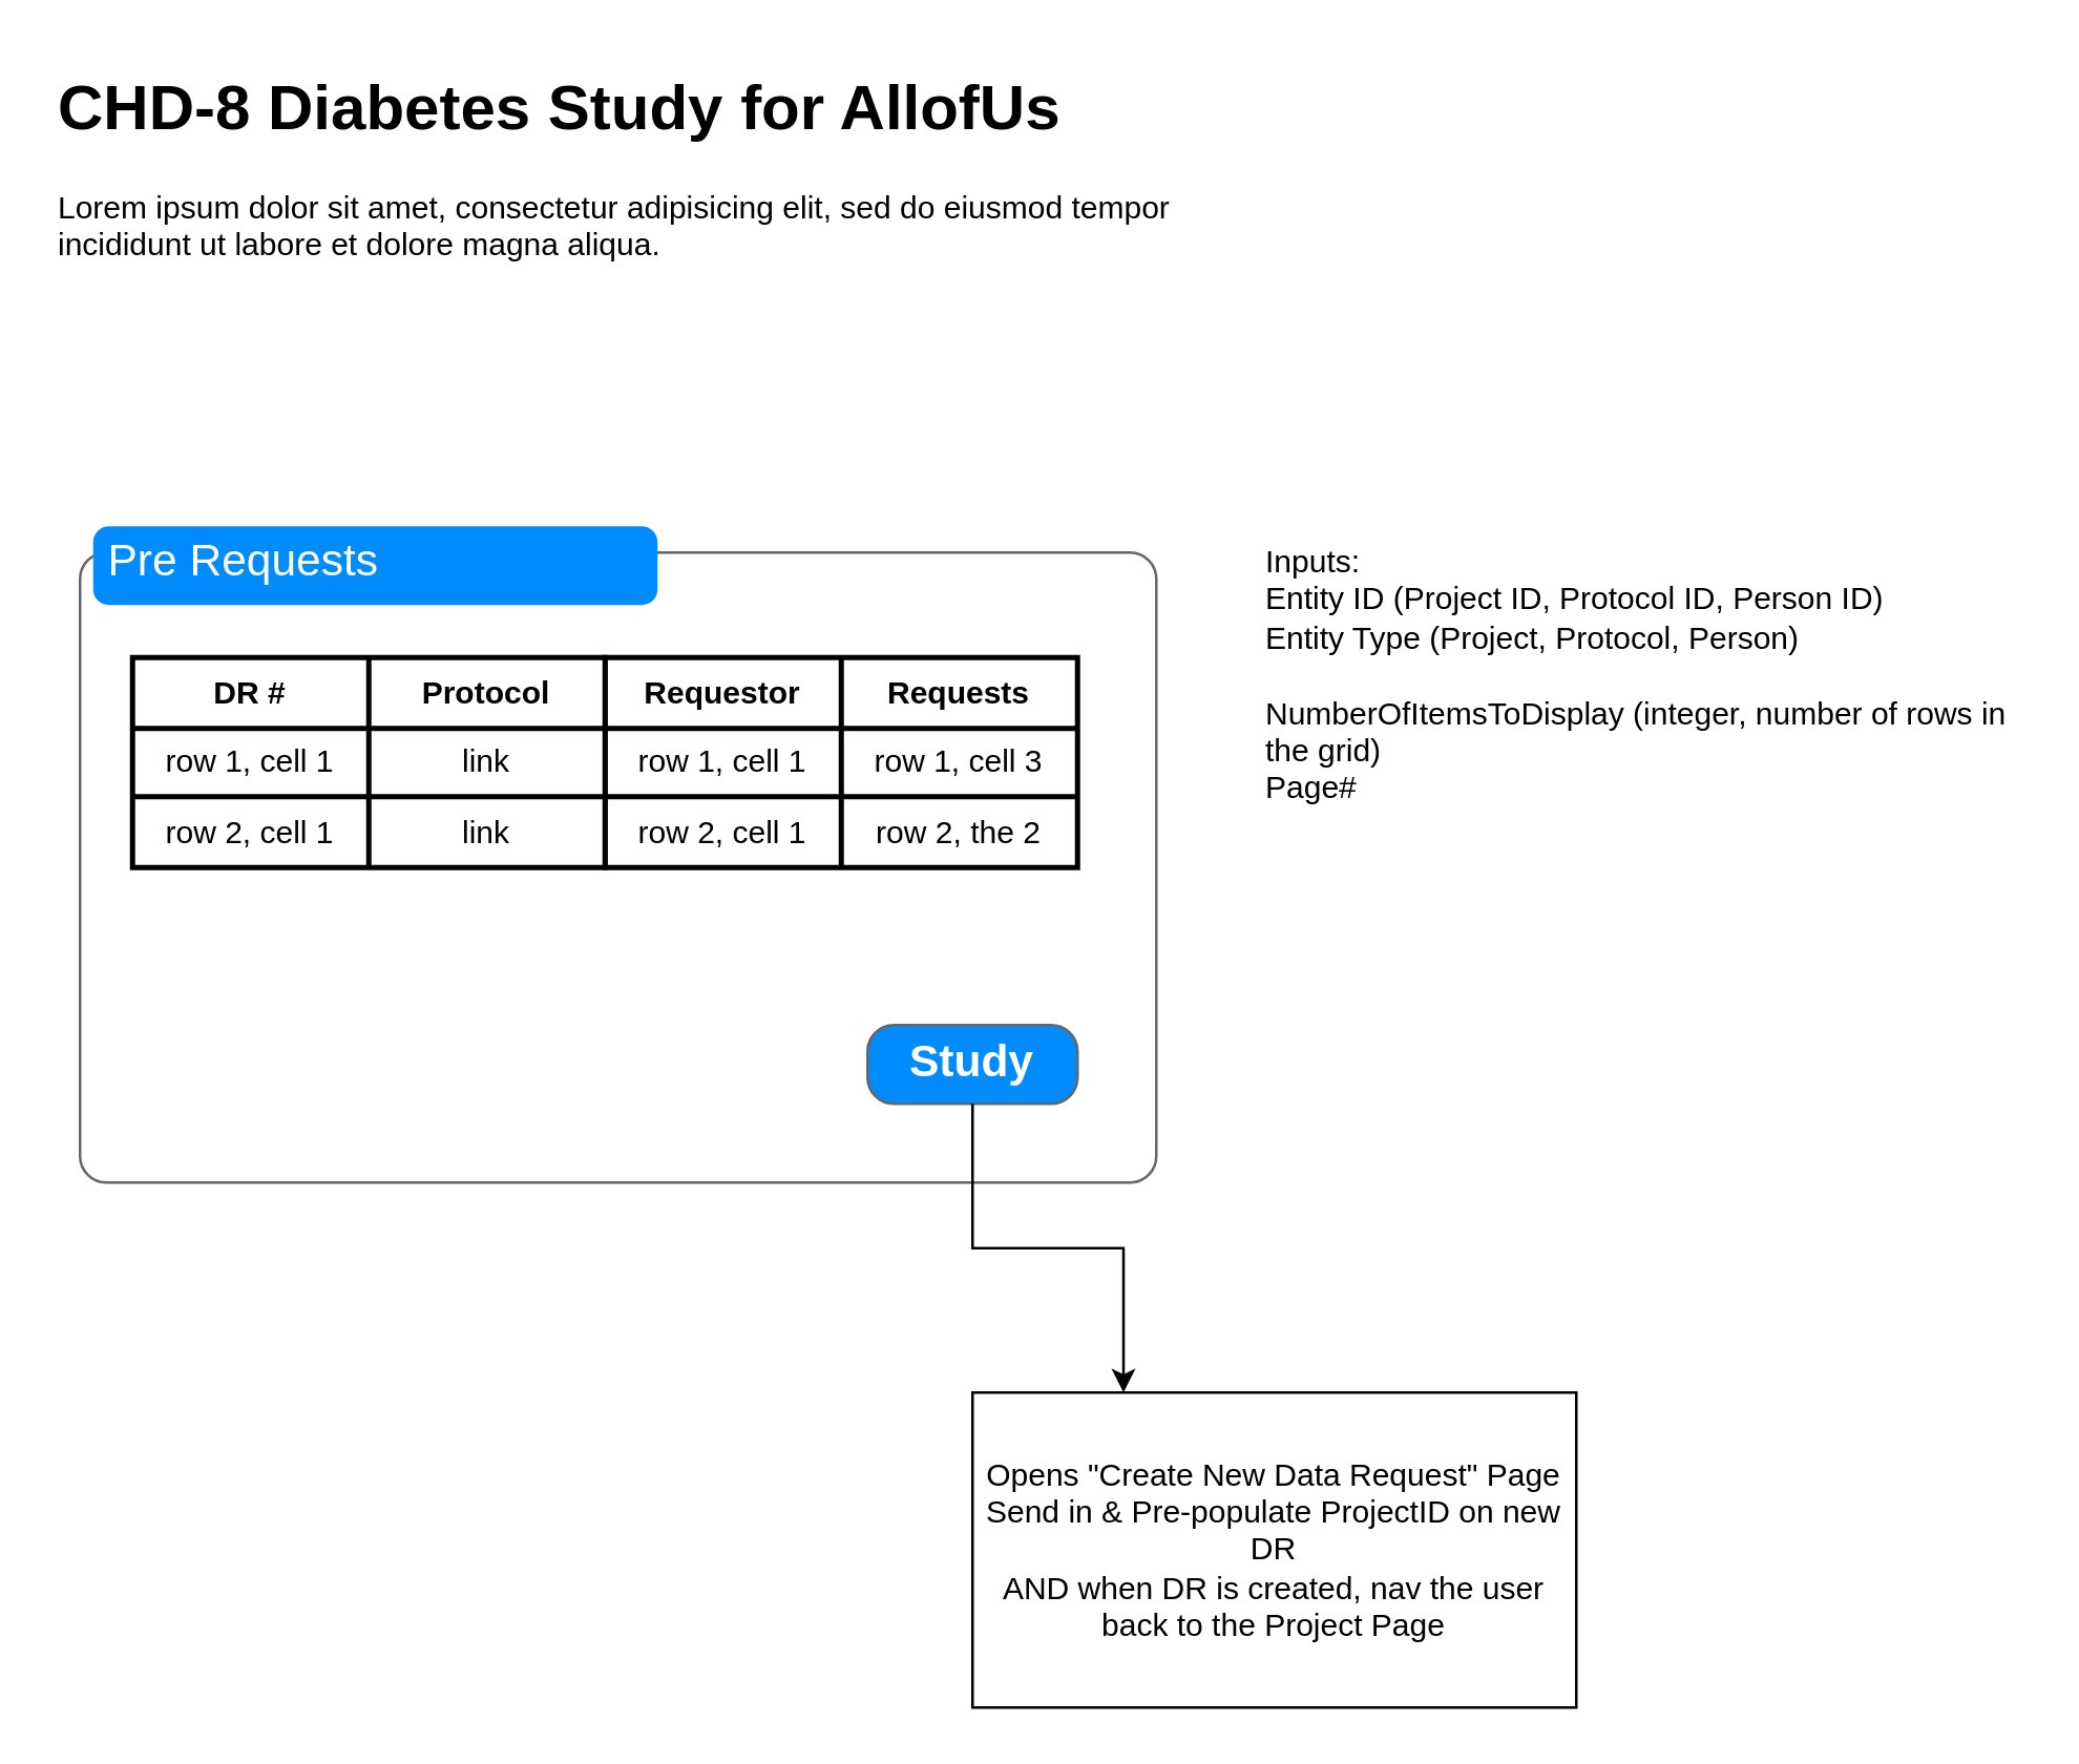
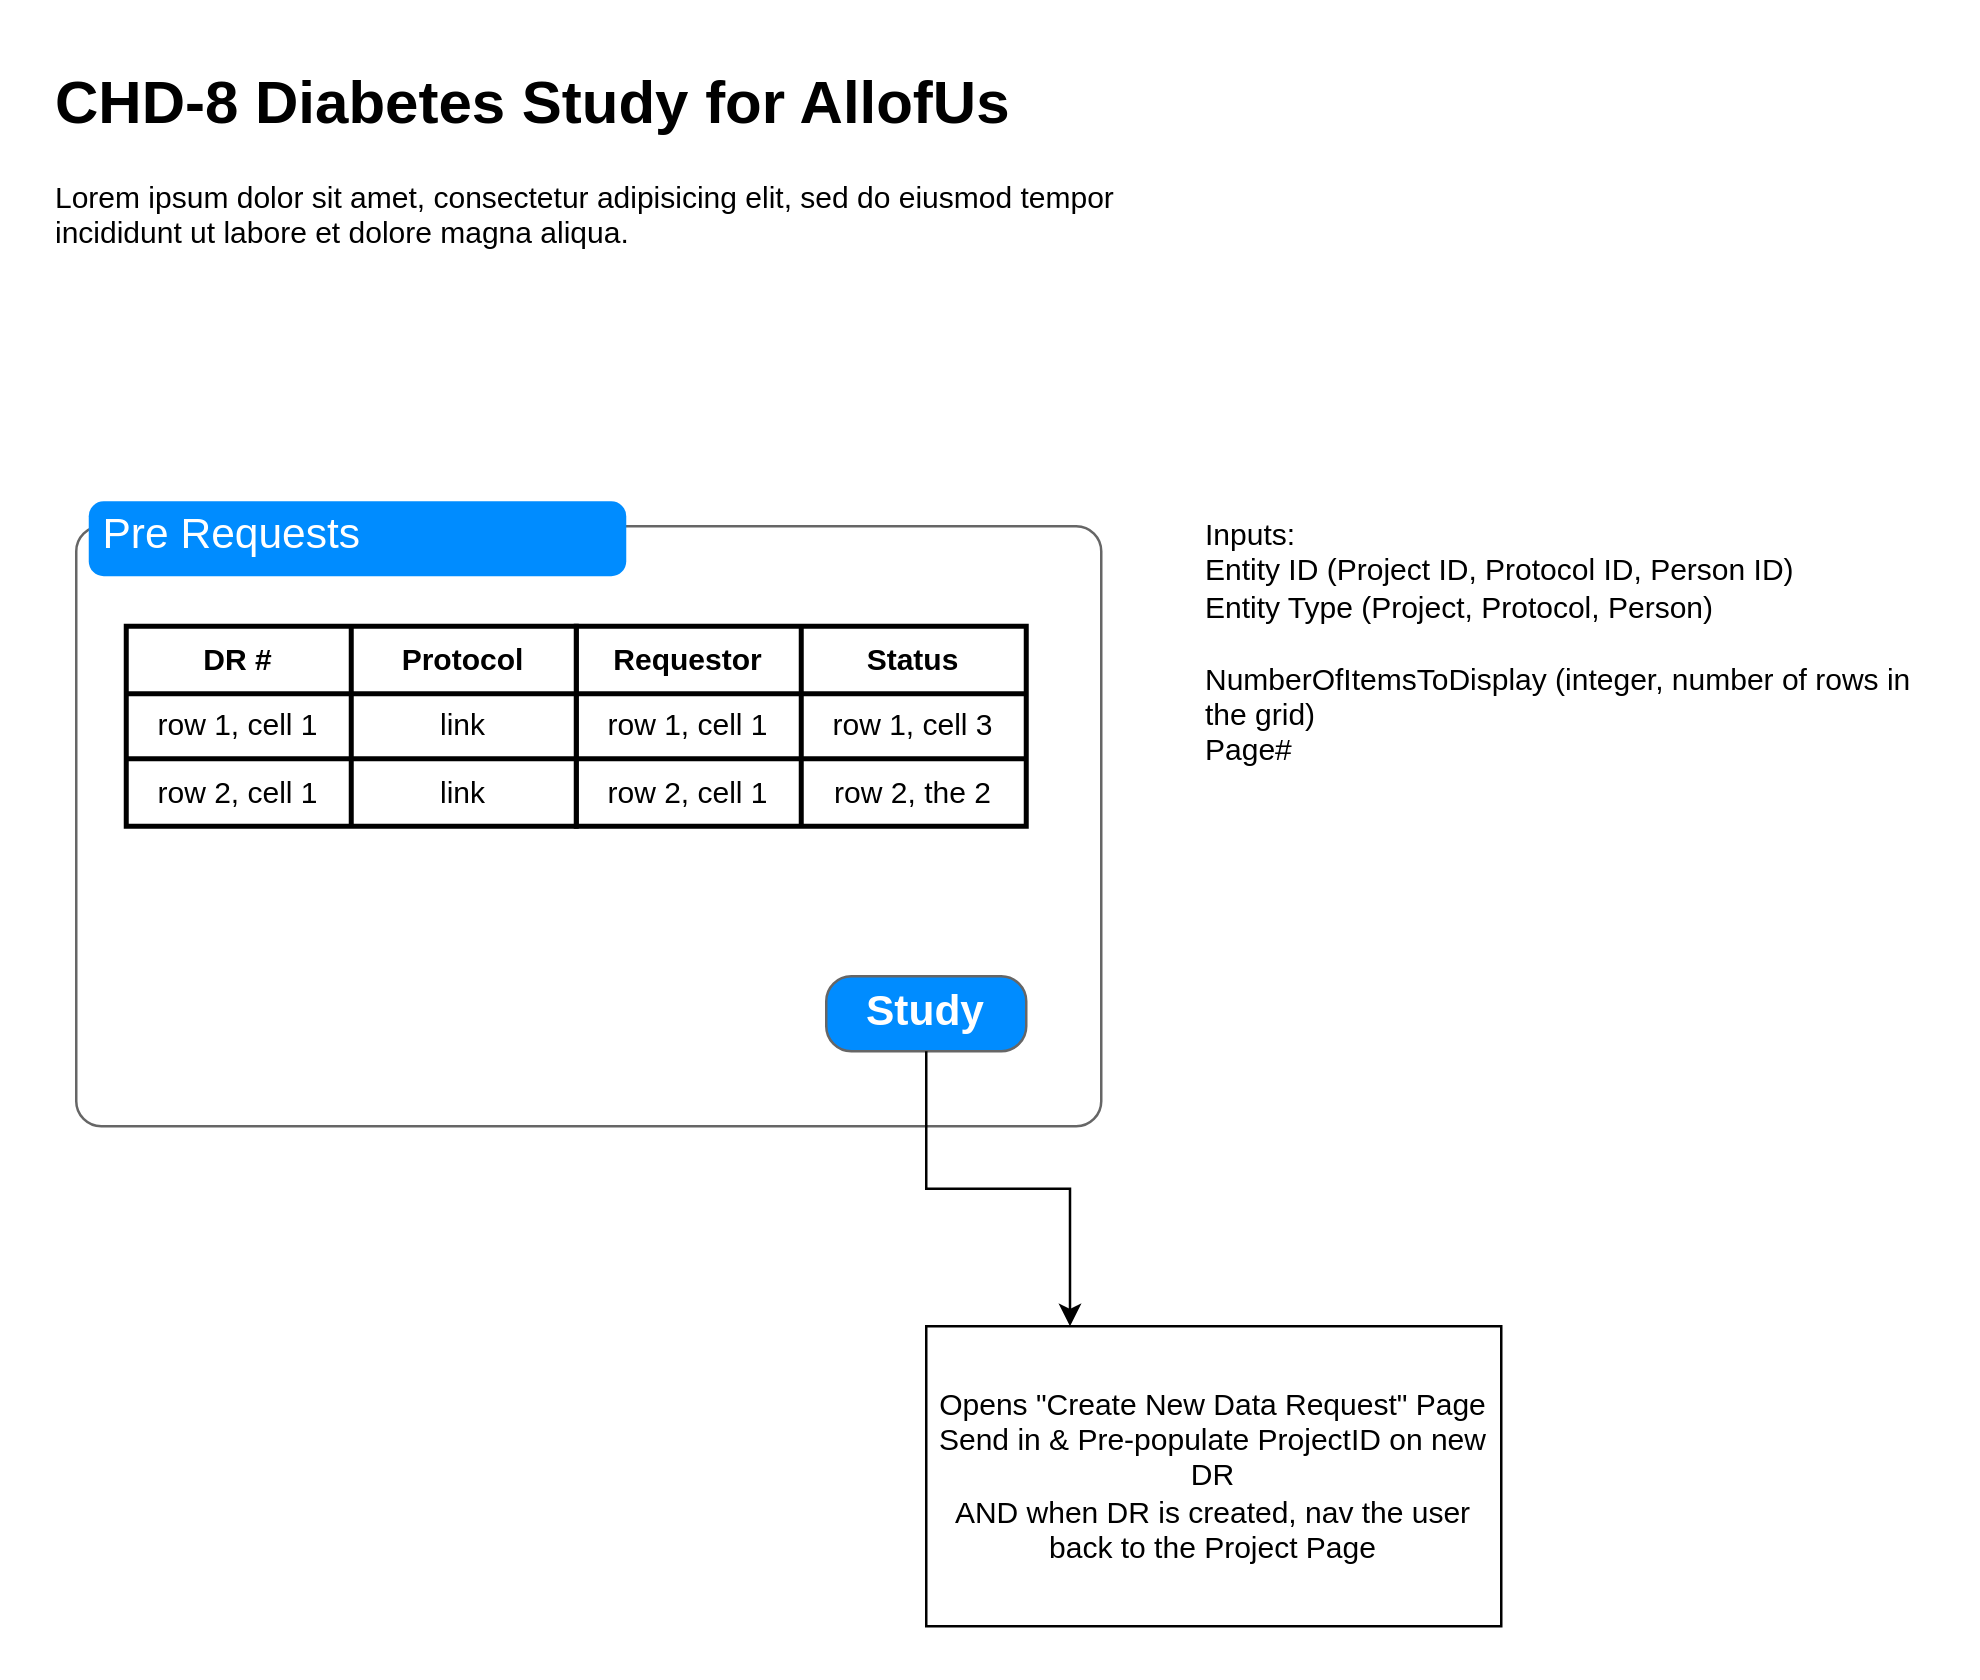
- <mxCell id="8" value="Requests" style="shape=partialRectangle;html=1;whiteSpace=wrap;connectable=0;fillColor=none;top=0;left=0;bottom=0;right=0;overflow=hidden;fontStyle=1" vertex="1" parent="6"><mxGeometry x="90" width="90" height="27" as="geometry"><mxRectangle width="90" height="27" as="alternateBounds" /></mxGeometry></mxCell>
+ <mxCell id="8" value="Status" style="shape=partialRectangle;html=1;whiteSpace=wrap;connectable=0;fillColor=none;top=0;left=0;bottom=0;right=0;overflow=hidden;fontStyle=1" vertex="1" parent="6"><mxGeometry x="90" width="90" height="27" as="geometry"><mxRectangle width="90" height="27" as="alternateBounds" /></mxGeometry></mxCell>
